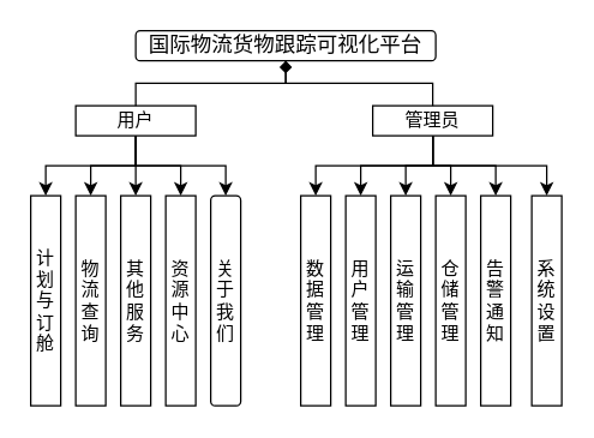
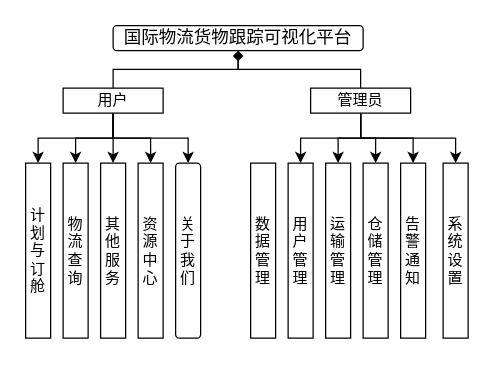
- <mxCell id="19" style="edgeStyle=orthogonalEdgeStyle;rounded=0;orthogonalLoop=1;jettySize=auto;html=1;exitX=0.5;exitY=1;exitDx=0;exitDy=0;entryX=0.5;entryY=0;entryDx=0;entryDy=0;" parent="1" source="25" target="8" edge="1"><mxGeometry relative="1" as="geometry" /></mxCell>
